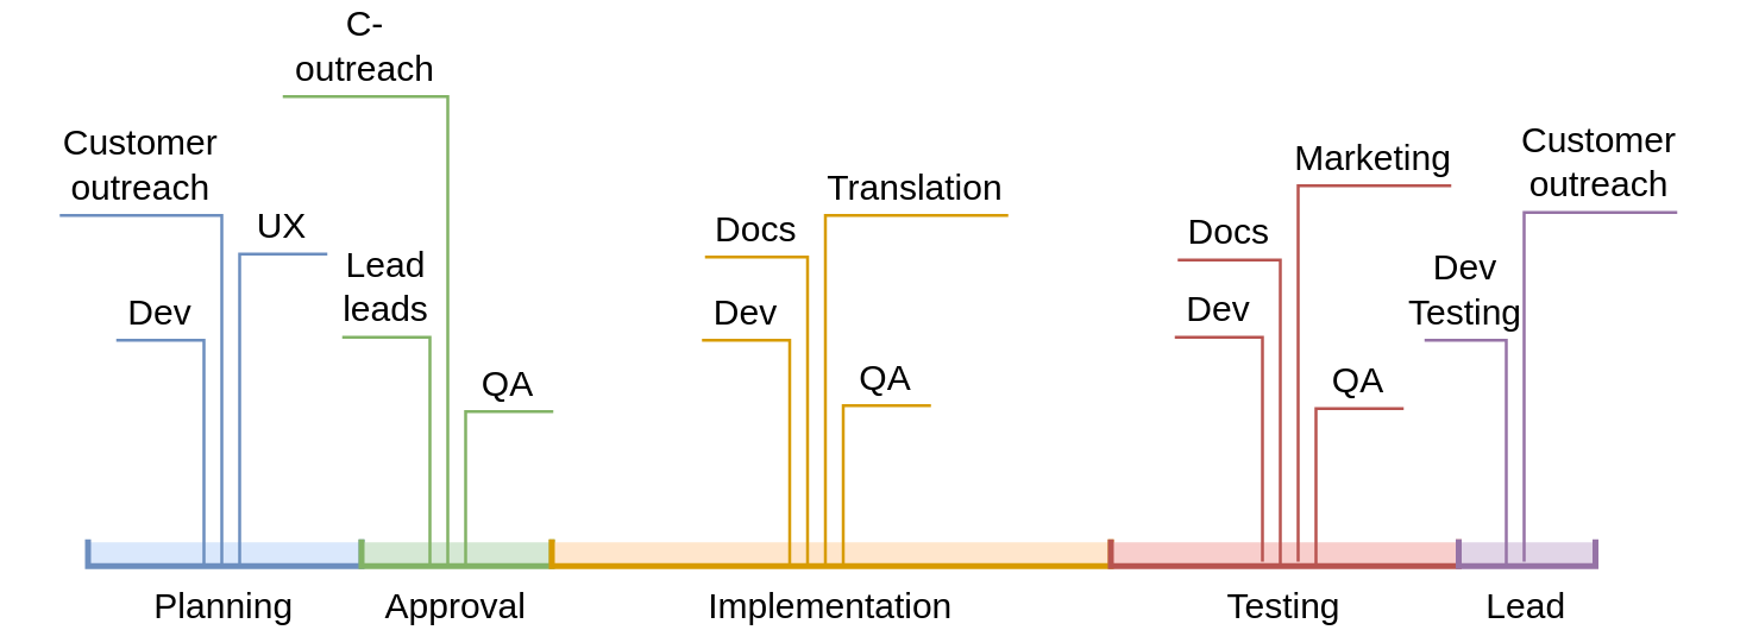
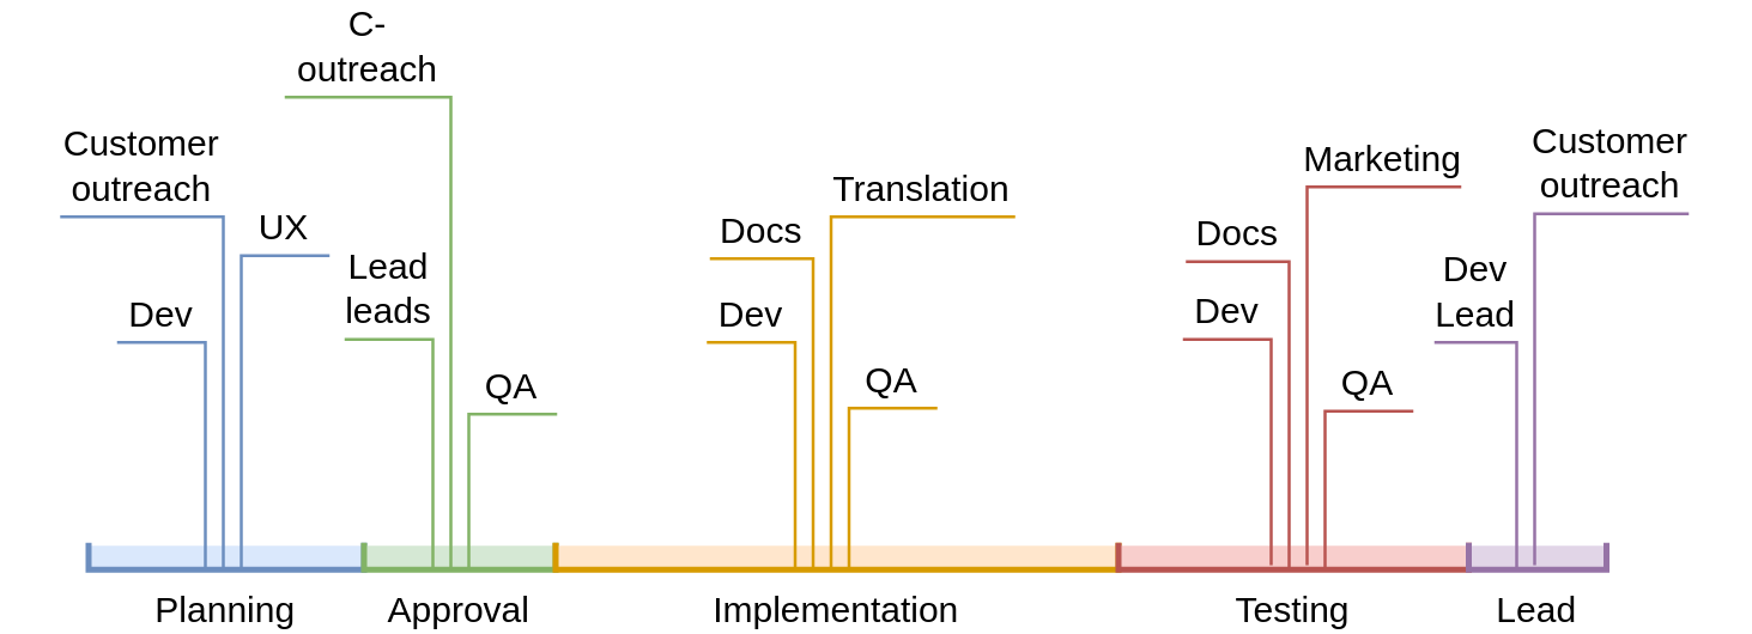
- <mxCell id="21" value="Dev Testing" style="shape=partialRectangle;whiteSpace=wrap;html=1;bottom=0;right=0;fillColor=none;direction=south;labelPosition=center;verticalLabelPosition=top;align=center;verticalAlign=bottom;strokeColor=#9673a6;flipH=0;" parent="1" vertex="1"><mxGeometry x="479" y="102" width="27" height="75" as="geometry" /></mxCell>
+ <mxCell id="21" value="Dev Lead" style="shape=partialRectangle;whiteSpace=wrap;html=1;bottom=0;right=0;fillColor=none;direction=south;labelPosition=center;verticalLabelPosition=top;align=center;verticalAlign=bottom;strokeColor=#9673a6;flipH=0;" parent="1" vertex="1"><mxGeometry x="479" y="102" width="27" height="75" as="geometry" /></mxCell>
